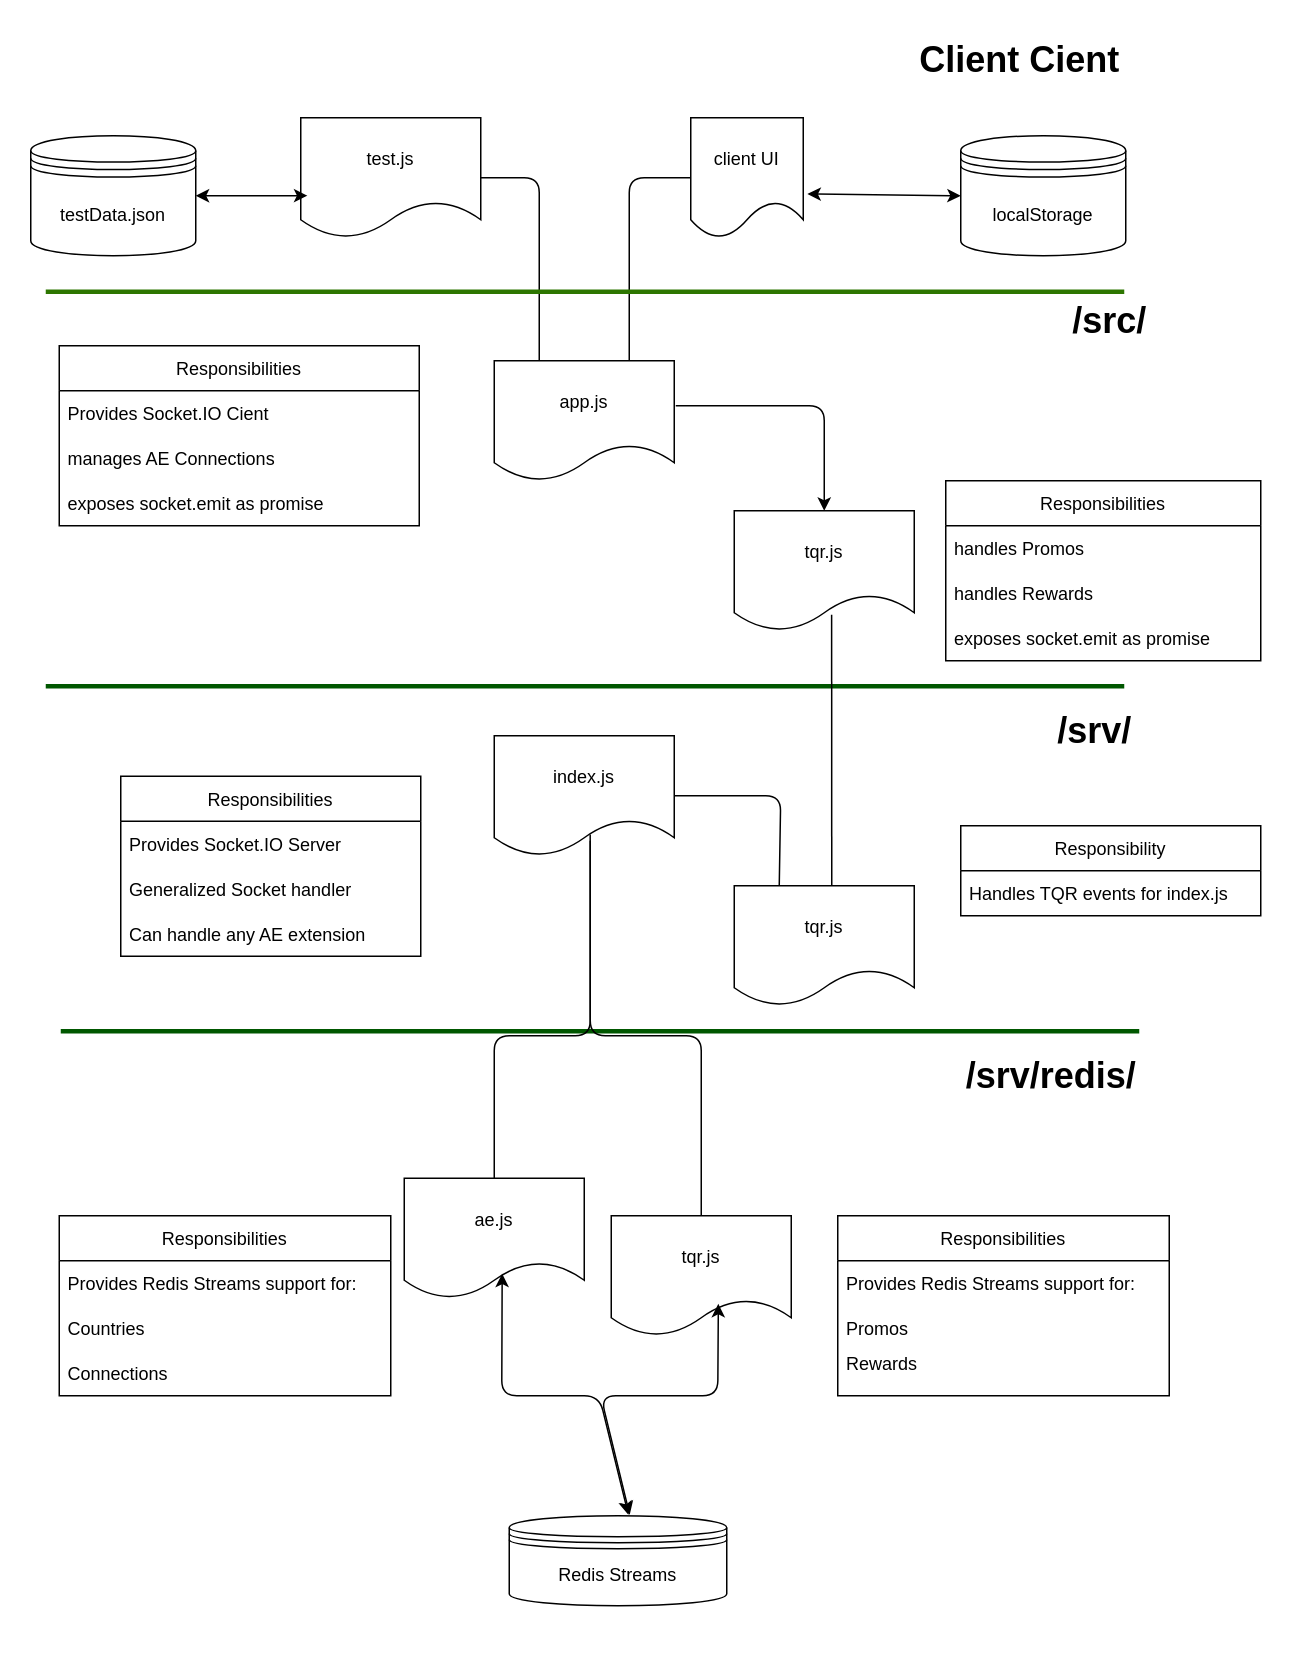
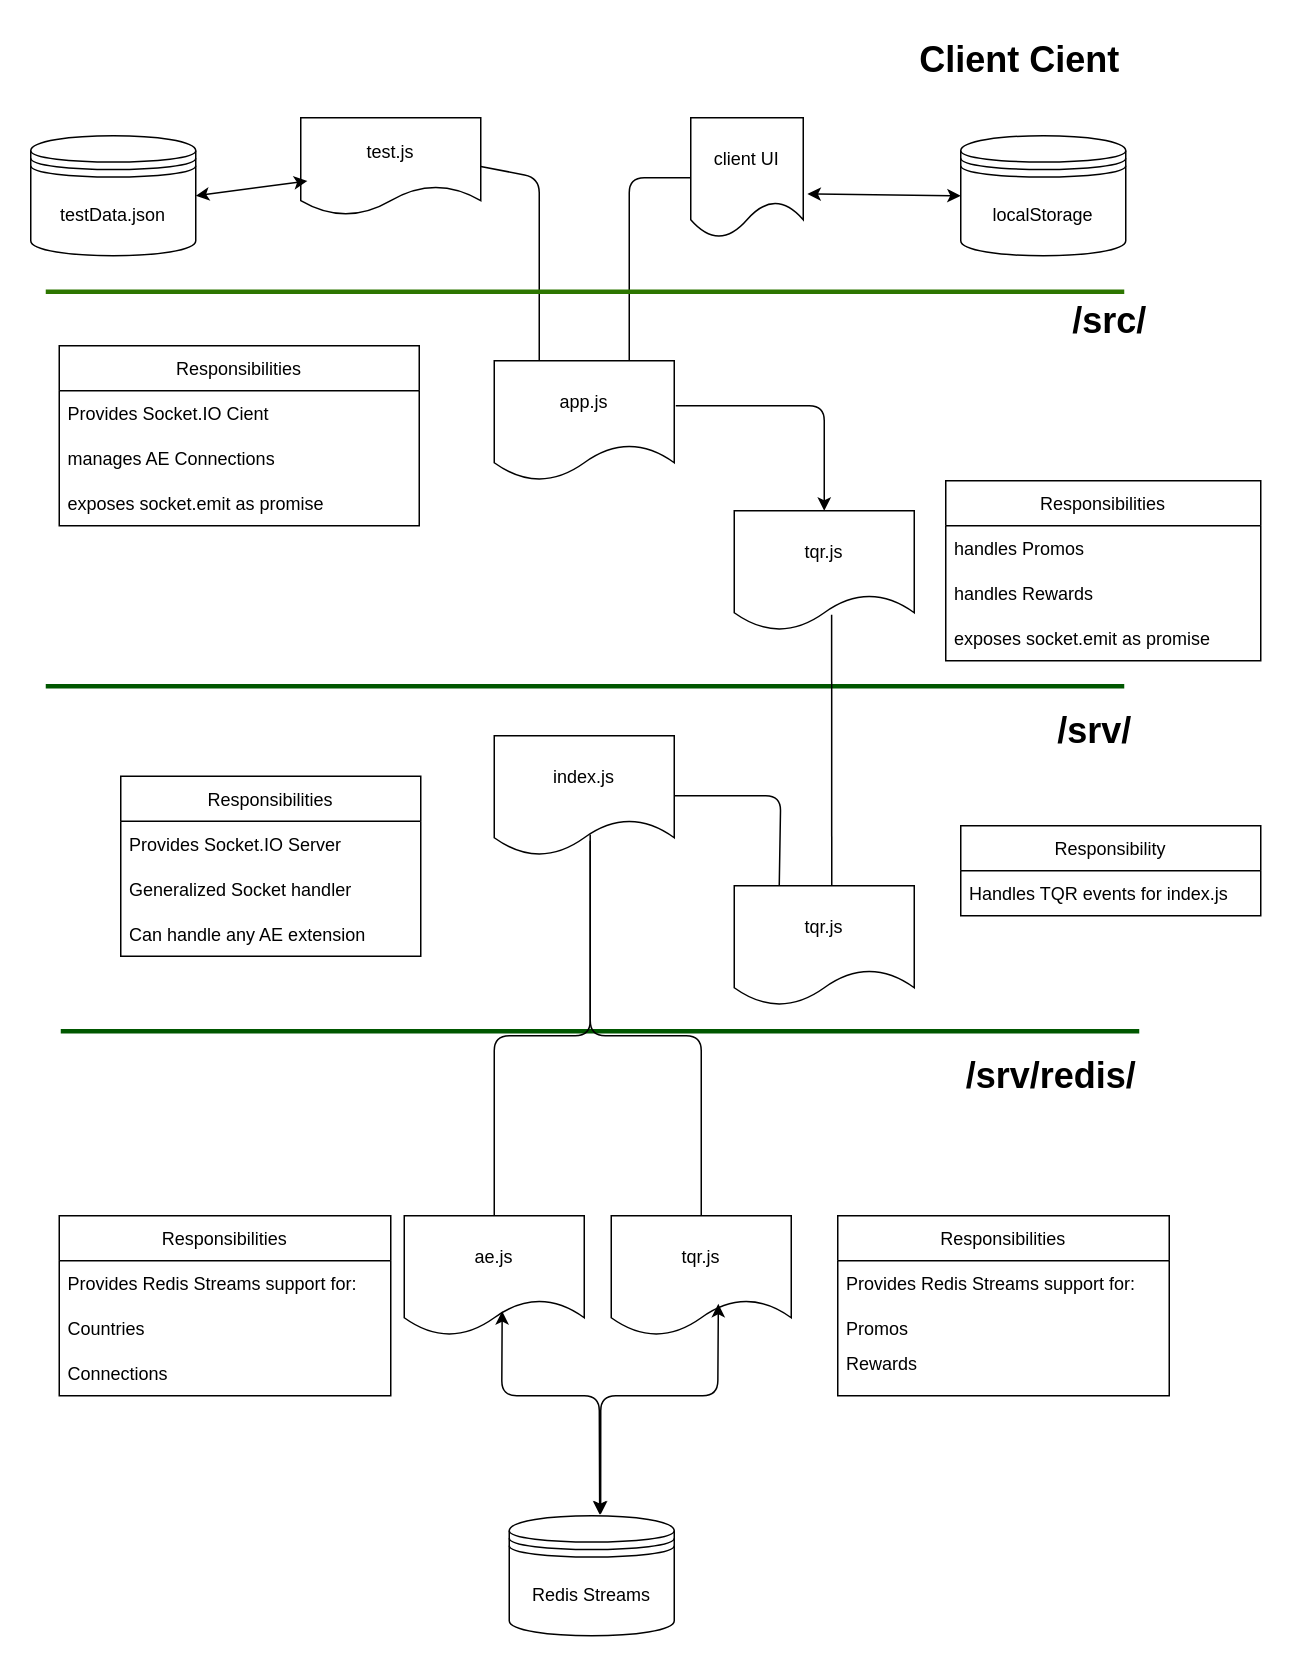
- <mxCell id="2" value="test.js" style="shape=document;whiteSpace=wrap;html=1;boundedLbl=1;" parent="1" vertex="1"><mxGeometry x="200" y="78" width="120" height="80" as="geometry" /></mxCell>
+ <mxCell id="2" value="test.js" style="shape=document;whiteSpace=wrap;html=1;boundedLbl=1;" parent="1" vertex="1"><mxGeometry x="200" y="78" width="120" height="65" as="geometry" /></mxCell>
- <mxCell id="19" value="ae.js" style="shape=document;whiteSpace=wrap;html=1;boundedLbl=1;" parent="1" vertex="1"><mxGeometry x="269" y="785" width="120" height="80" as="geometry" /></mxCell>
+ <mxCell id="19" value="ae.js" style="shape=document;whiteSpace=wrap;html=1;boundedLbl=1;" parent="1" vertex="1"><mxGeometry x="269" y="810" width="120" height="80" as="geometry" /></mxCell>
- <mxCell id="42" value="Redis Streams" style="shape=datastore;whiteSpace=wrap;html=1;" parent="1" vertex="1"><mxGeometry x="339" y="1010" width="145" height="60" as="geometry" /></mxCell>
+ <mxCell id="42" value="Redis Streams" style="shape=datastore;whiteSpace=wrap;html=1;" parent="1" vertex="1"><mxGeometry x="339" y="1010" width="110" height="80" as="geometry" /></mxCell>
